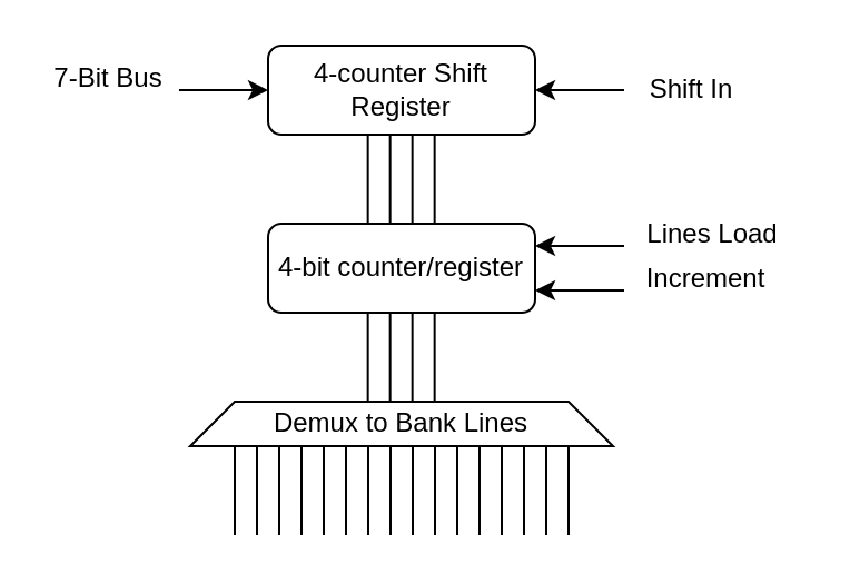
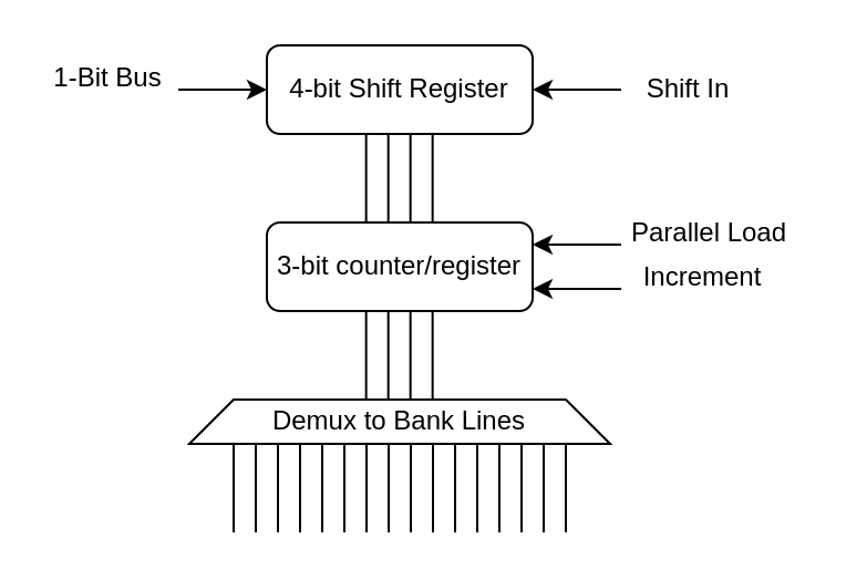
- <mxCell id="19" value="7-Bit Bus" style="text;html=1;strokeColor=none;fillColor=none;align=center;verticalAlign=middle;whiteSpace=wrap;rounded=0;" vertex="1" parent="1"><mxGeometry x="20" y="20" width="57" height="30" as="geometry" /></mxCell>
+ <mxCell id="19" value="1-Bit Bus" style="text;html=1;strokeColor=none;fillColor=none;align=center;verticalAlign=middle;whiteSpace=wrap;rounded=0;" vertex="1" parent="1"><mxGeometry x="20" y="20" width="57" height="30" as="geometry" /></mxCell>
- <mxCell id="2" value="4-counter Shift Register" style="rounded=1;whiteSpace=wrap;html=1;" vertex="1" parent="1"><mxGeometry x="120" y="20" width="120" height="40" as="geometry" /></mxCell>
+ <mxCell id="2" value="4-bit Shift Register" style="rounded=1;whiteSpace=wrap;html=1;" vertex="1" parent="1"><mxGeometry x="120" y="20" width="120" height="40" as="geometry" /></mxCell>
- <mxCell id="10" value="Lines Load" style="text;html=1;strokeColor=none;fillColor=none;align=center;verticalAlign=middle;whiteSpace=wrap;rounded=0;" vertex="1" parent="1"><mxGeometry x="280" y="90" width="80" height="30" as="geometry" /></mxCell>
+ <mxCell id="10" value="Parallel Load" style="text;html=1;strokeColor=none;fillColor=none;align=center;verticalAlign=middle;whiteSpace=wrap;rounded=0;" vertex="1" parent="1"><mxGeometry x="280" y="90" width="80" height="30" as="geometry" /></mxCell>
- <mxCell id="3" value="4-bit counter/register" style="rounded=1;whiteSpace=wrap;html=1;" vertex="1" parent="1"><mxGeometry x="120" y="100" width="120" height="40" as="geometry" /></mxCell>
+ <mxCell id="3" value="3-bit counter/register" style="rounded=1;whiteSpace=wrap;html=1;" vertex="1" parent="1"><mxGeometry x="120" y="100" width="120" height="40" as="geometry" /></mxCell>
